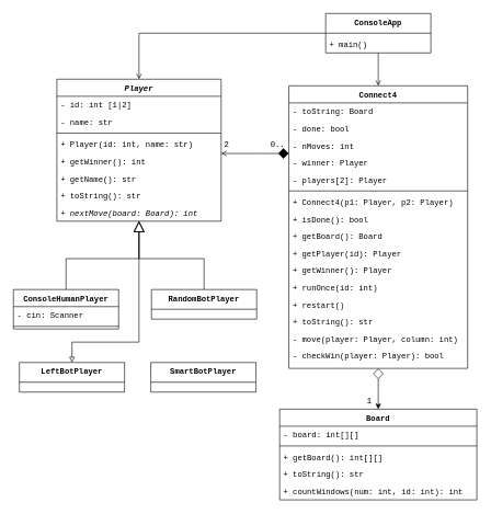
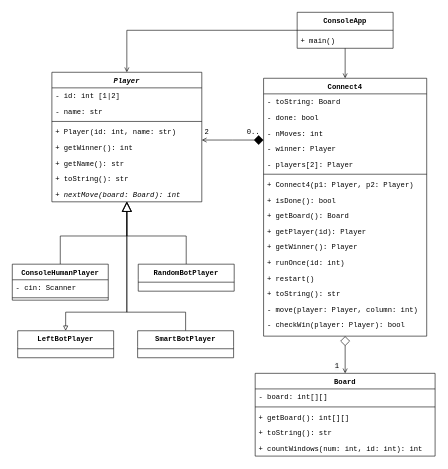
+ <mxCell id="3" style="edgeStyle=orthogonalEdgeStyle;rounded=0;orthogonalLoop=1;jettySize=auto;html=1;entryX=0.5;entryY=0;entryDx=0;entryDy=0;startArrow=block;startFill=0;startSize=14;endSize=14;endArrow=none;endFill=0;" edge="1" parent="1" source="4" target="55"><mxGeometry relative="1" as="geometry"><Array as="points"><mxPoint x="211" y="520" /><mxPoint x="309" y="520" /></Array></mxGeometry></mxCell>
- <mxCell id="13" style="edgeStyle=orthogonalEdgeStyle;rounded=0;orthogonalLoop=1;jettySize=auto;html=1;startSize=14;startArrow=diamond;startFill=0;" edge="1" parent="1" source="14" target="47"><mxGeometry relative="1" as="geometry" /></mxCell>
+ <mxCell id="13" style="edgeStyle=orthogonalEdgeStyle;rounded=0;orthogonalLoop=1;jettySize=auto;html=1;startSize=14;startArrow=diamond;startFill=0;endArrow=open;" edge="1" parent="1" source="14" target="47"><mxGeometry relative="1" as="geometry" /></mxCell>
